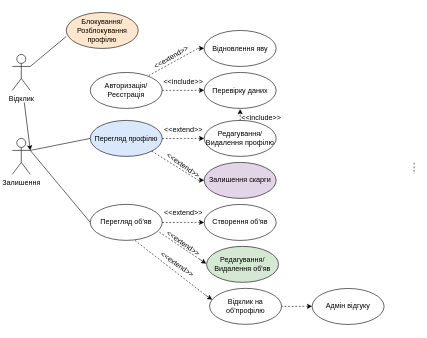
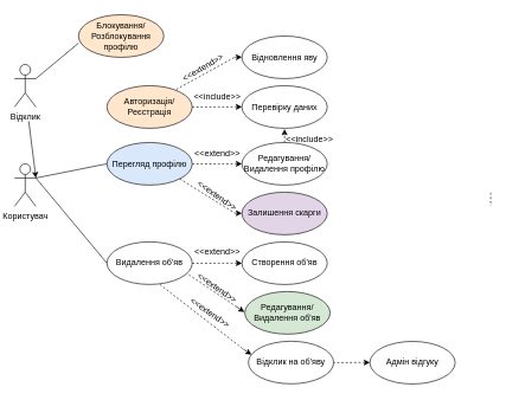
- <mxCell id="10" value="Авторизація/Реєстрація" style="ellipse;whiteSpace=wrap;html=1;" vertex="1" parent="1"><mxGeometry x="150" y="120" width="120" height="60" as="geometry" /></mxCell>
+ <mxCell id="10" value="Авторизація/Реєстрація" style="ellipse;whiteSpace=wrap;html=1;fillColor=#ffe6cc;" vertex="1" parent="1"><mxGeometry x="150" y="120" width="120" height="60" as="geometry" /></mxCell>
- <mxCell id="8" value="Залишення" style="shape=umlActor;verticalLabelPosition=bottom;verticalAlign=top;html=1;outlineConnect=0;" vertex="1" parent="1"><mxGeometry x="20" y="230" width="30" height="60" as="geometry" /></mxCell>
+ <mxCell id="8" value="Користувач" style="shape=umlActor;verticalLabelPosition=bottom;verticalAlign=top;html=1;outlineConnect=0;" vertex="1" parent="1"><mxGeometry x="20" y="230" width="30" height="60" as="geometry" /></mxCell>
- <mxCell id="29" value="Перегляд об'яв" style="ellipse;whiteSpace=wrap;html=1;" vertex="1" parent="1"><mxGeometry x="150" y="340" width="120" height="60" as="geometry" /></mxCell>
+ <mxCell id="29" value="Видалення об'яв" style="ellipse;whiteSpace=wrap;html=1;" vertex="1" parent="1"><mxGeometry x="150" y="340" width="120" height="60" as="geometry" /></mxCell>
- <mxCell id="41" value="Відклик на об'профілю" style="ellipse;whiteSpace=wrap;html=1;" vertex="1" parent="1"><mxGeometry x="349" y="480" width="120" height="60" as="geometry" /></mxCell>
+ <mxCell id="41" value="Відклик на об'яву" style="ellipse;whiteSpace=wrap;html=1;" vertex="1" parent="1"><mxGeometry x="349" y="480" width="120" height="60" as="geometry" /></mxCell>
